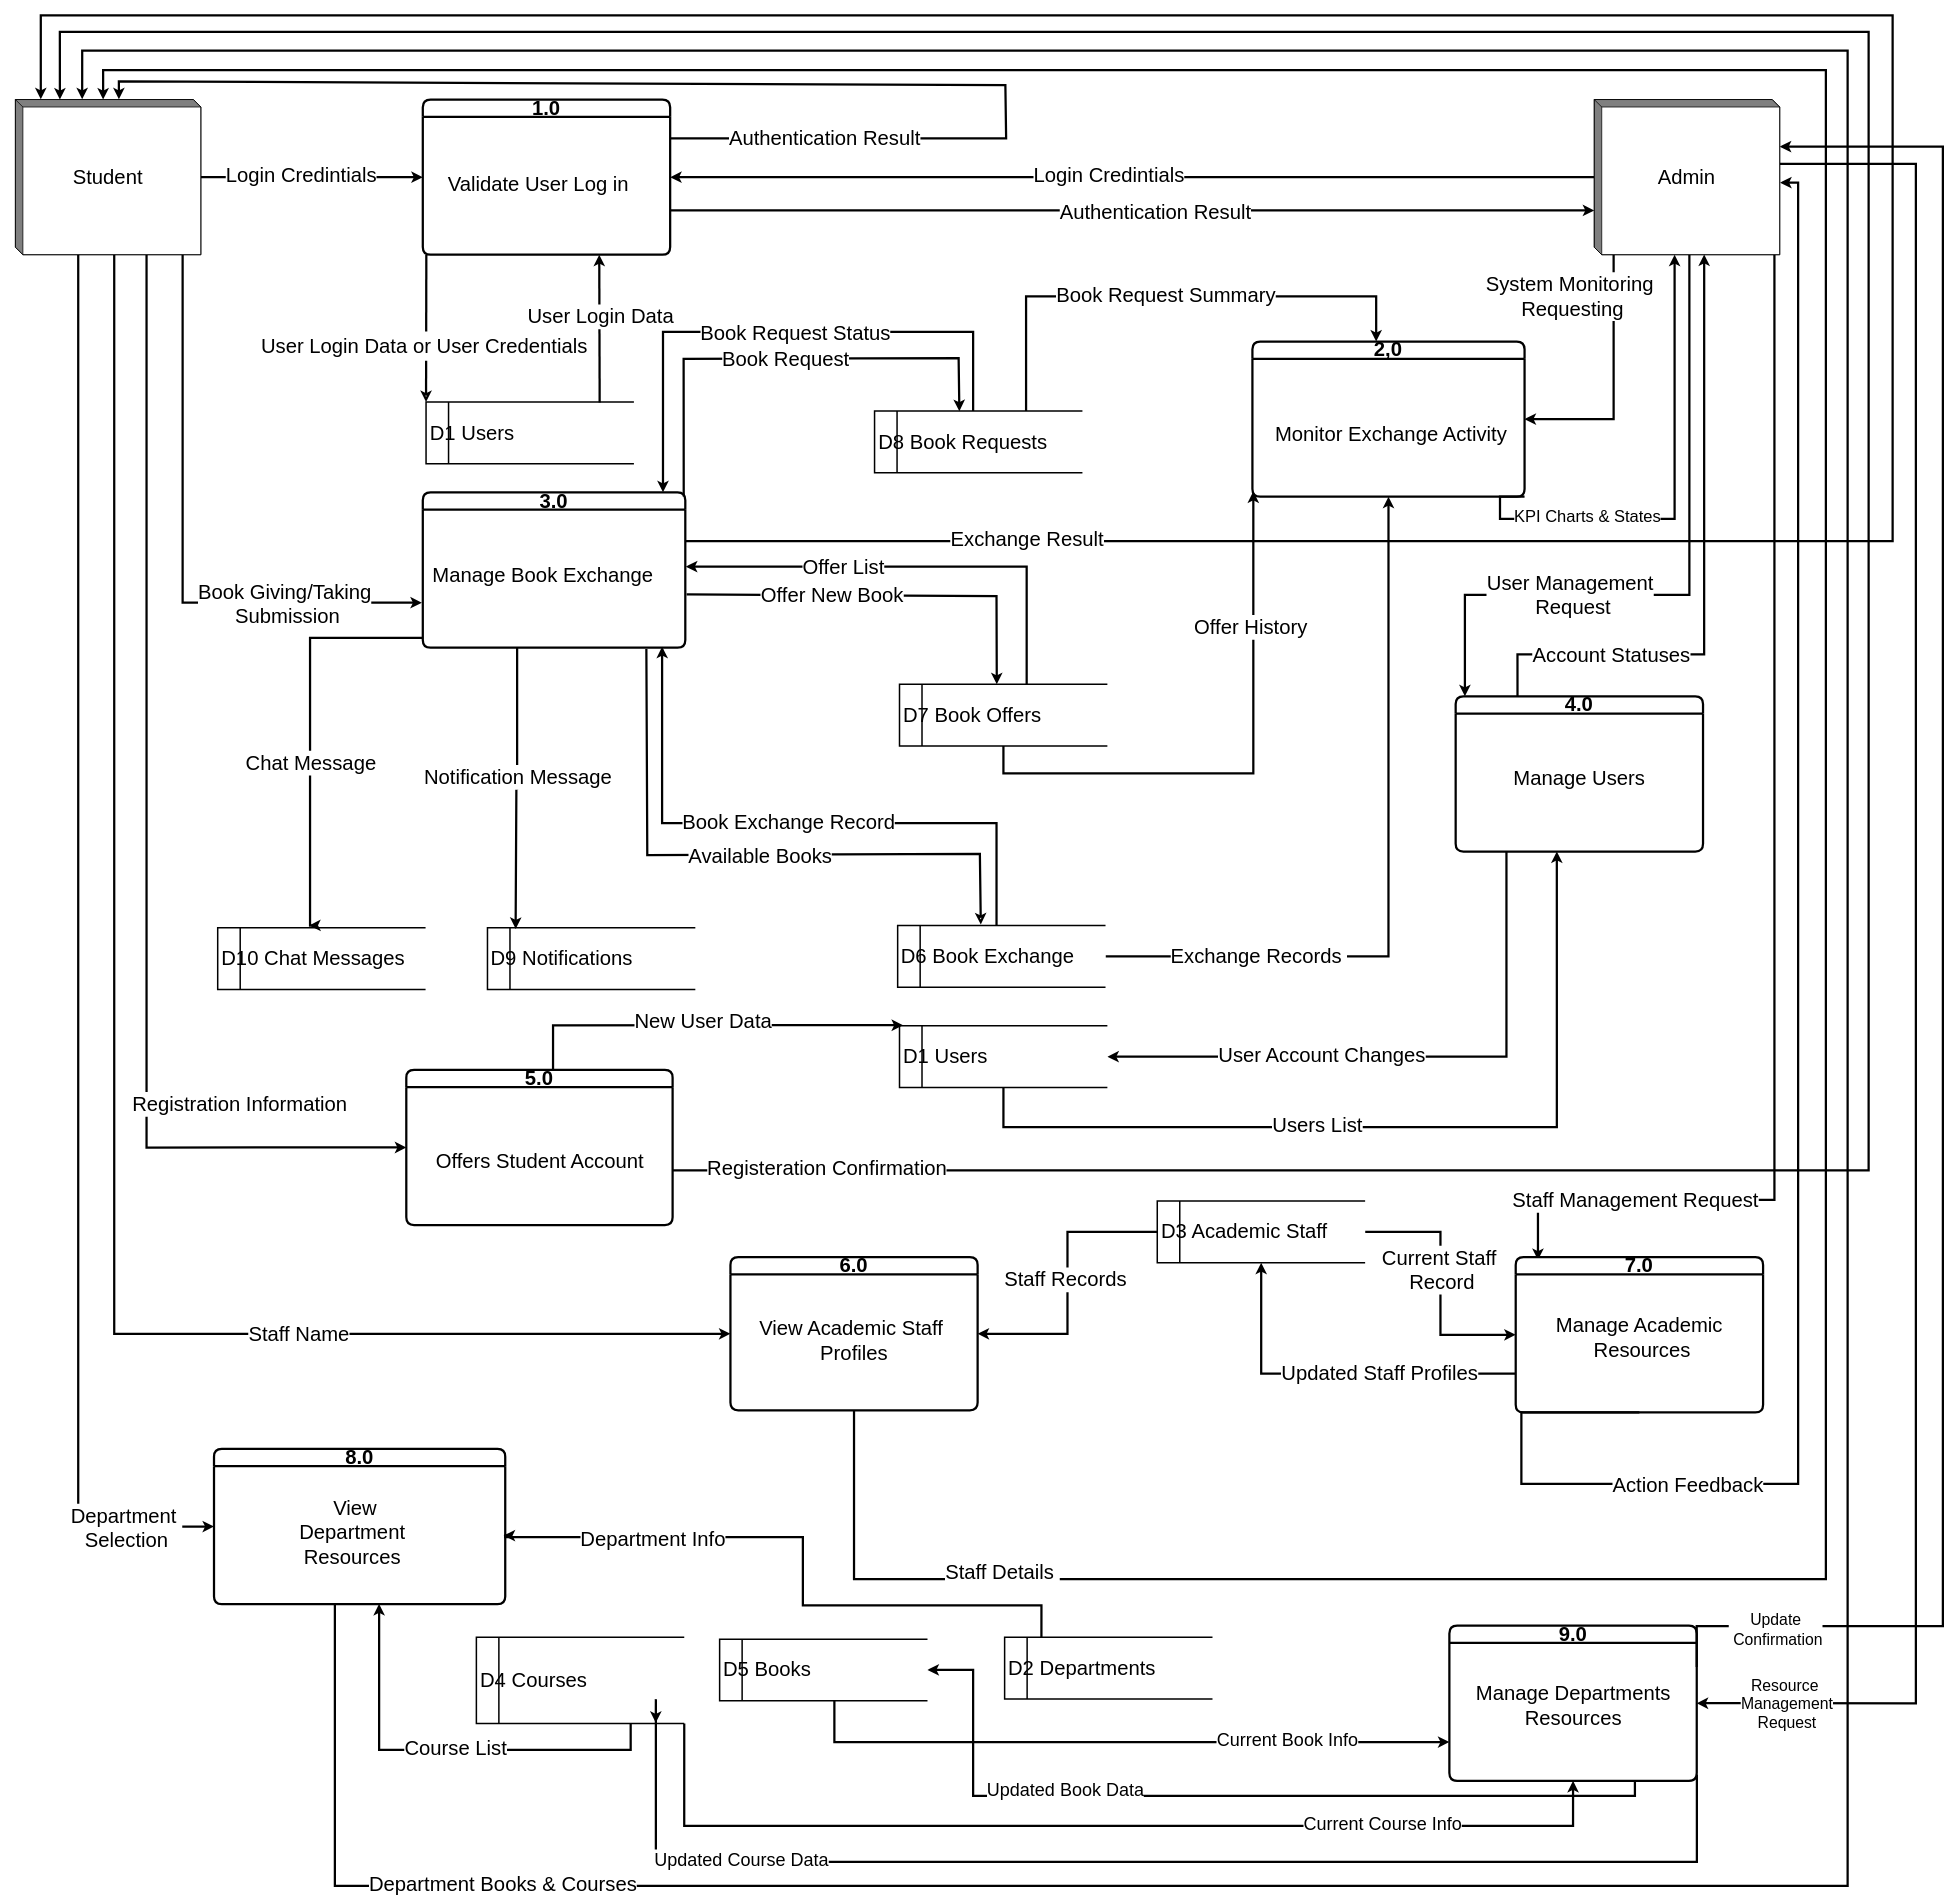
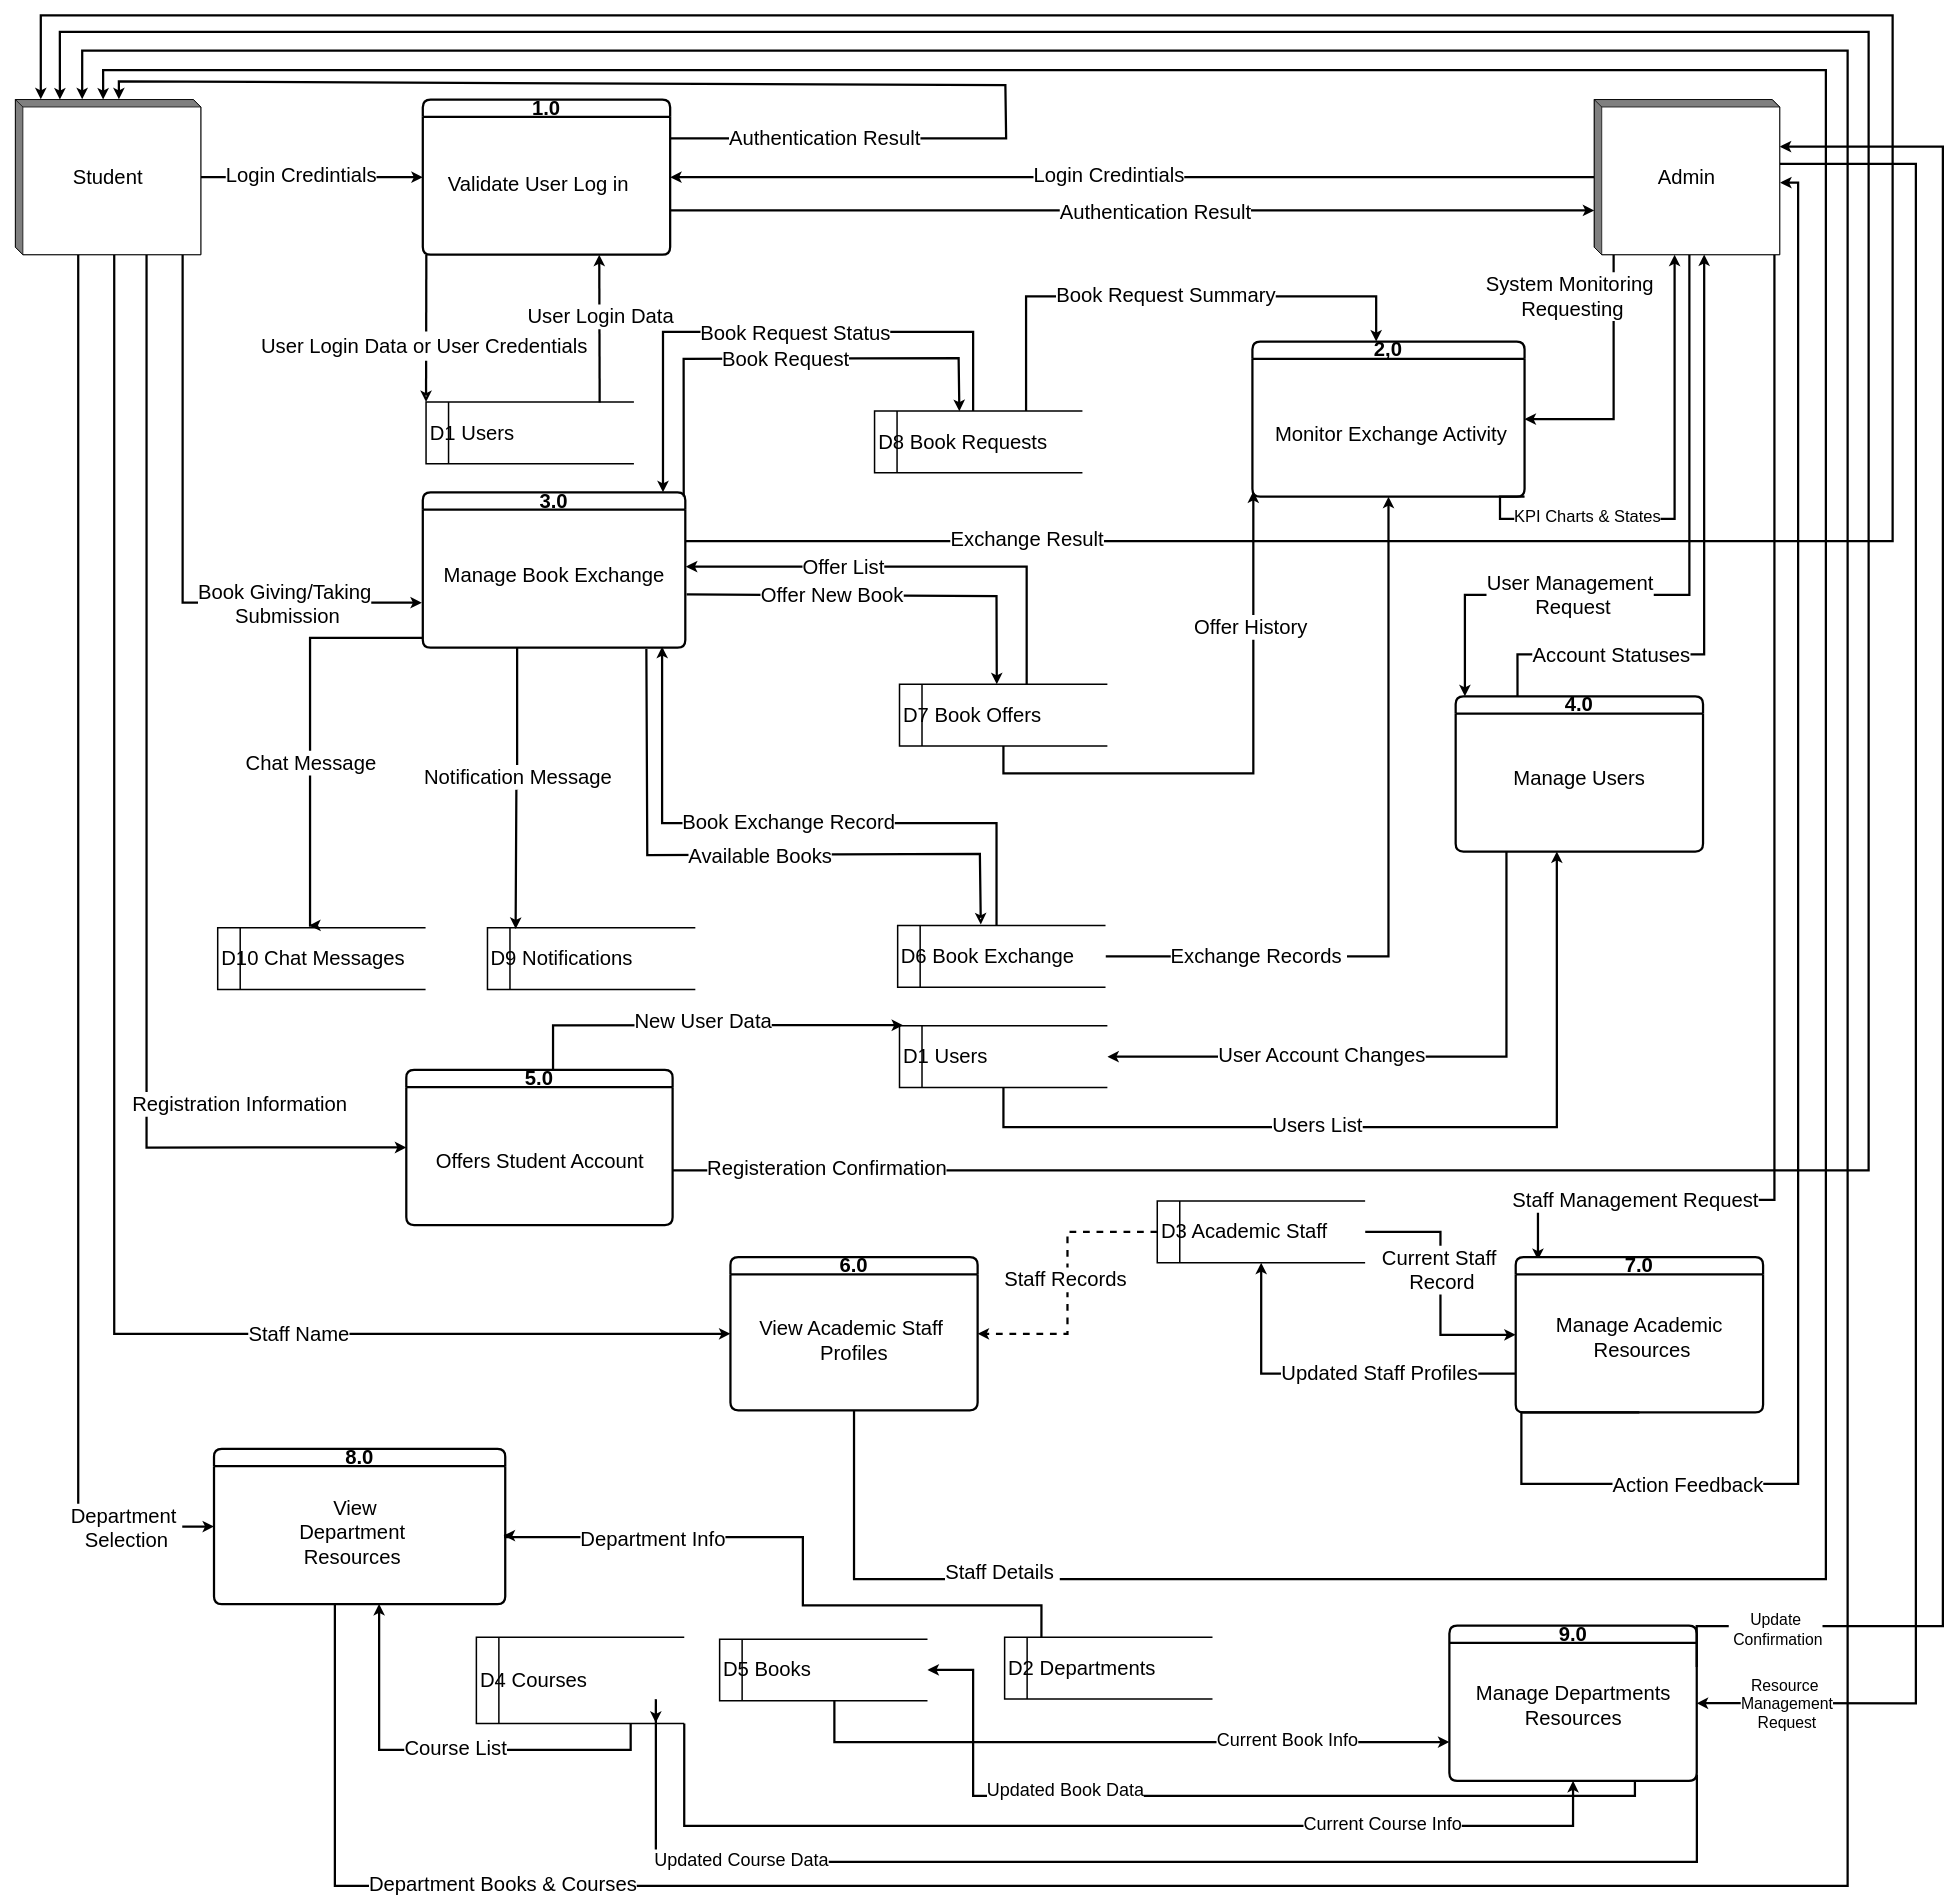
- <mxCell id="65" value="&lt;font&gt;Manage Book Exchange&lt;/font&gt;" style="text;html=1;align=center;verticalAlign=middle;resizable=0;points=[];autosize=1;strokeColor=none;fillColor=none;fontSize=27;" parent="64" vertex="1"><mxGeometry x="4.008" y="88.87" width="312" height="44" as="geometry" /></mxCell>
+ <mxCell id="65" value="&lt;font&gt;Manage Book Exchange&lt;/font&gt;" style="text;html=1;align=center;verticalAlign=middle;resizable=0;points=[];autosize=1;strokeColor=none;fillColor=none;fontSize=27;" parent="64" vertex="1"><mxGeometry x="19.008" y="88.87" width="312" height="44" as="geometry" /></mxCell>
- <mxCell id="58" style="edgeStyle=orthogonalEdgeStyle;rounded=0;orthogonalLoop=1;jettySize=auto;html=1;strokeWidth=3;exitX=0;exitY=0.5;exitDx=0;exitDy=0;fontSize=27;" parent="1" source="6" target="60" edge="1"><mxGeometry relative="1" as="geometry" /></mxCell>
+ <mxCell id="58" style="edgeStyle=orthogonalEdgeStyle;rounded=0;orthogonalLoop=1;jettySize=auto;html=1;strokeWidth=3;exitX=0;exitY=0.5;exitDx=0;exitDy=0;fontSize=27;dashed=1;" parent="1" source="6" target="60" edge="1"><mxGeometry relative="1" as="geometry" /></mxCell>
